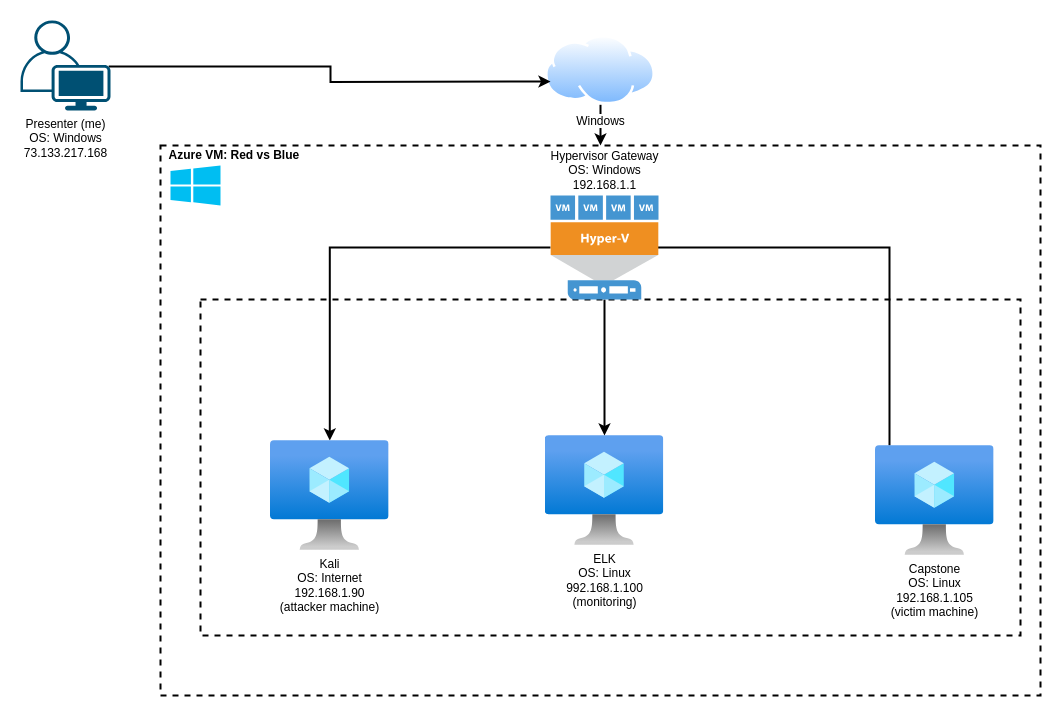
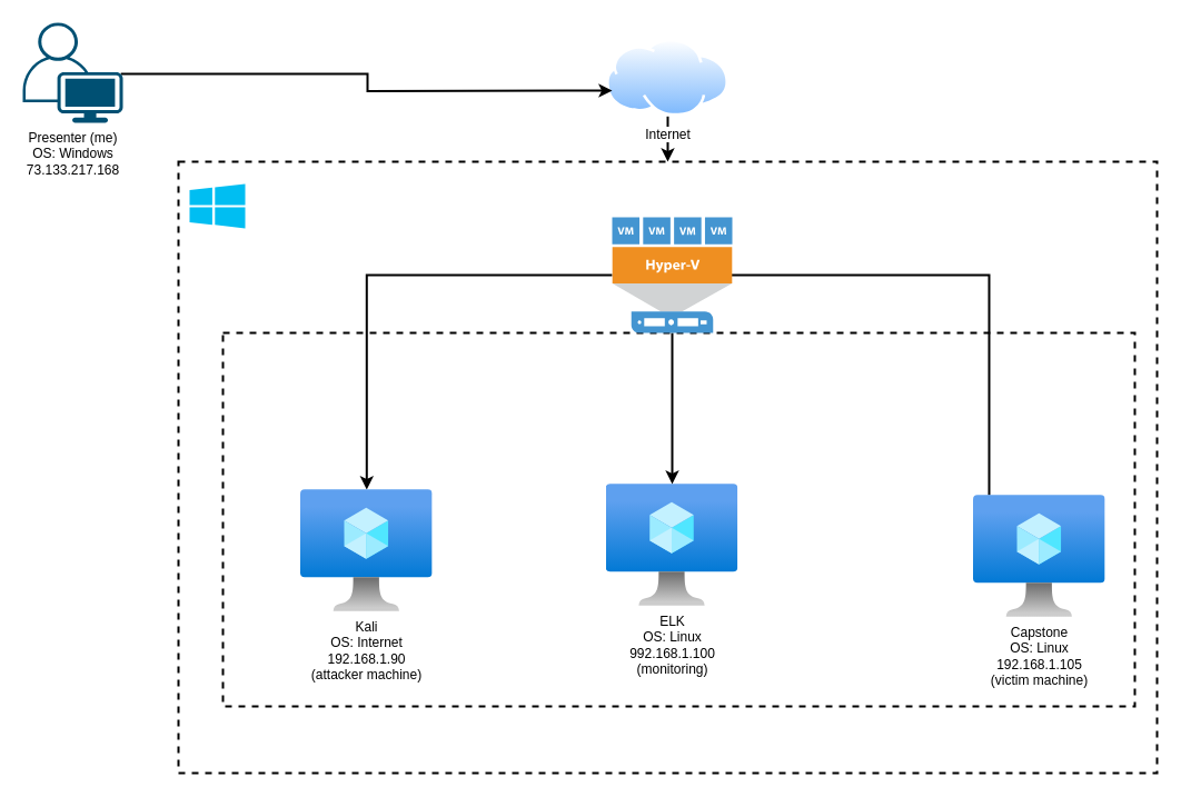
- <mxCell id="5" value="Windows&lt;br&gt;" style="aspect=fixed;perimeter=ellipsePerimeter;html=1;align=center;shadow=0;dashed=0;spacingTop=3;image;image=img/lib/active_directory/internet_cloud.svg;" parent="1" vertex="1"><mxGeometry x="545" y="35" width="110" height="69.3" as="geometry" /></mxCell>
+ <mxCell id="5" value="Internet&lt;br&gt;" style="aspect=fixed;perimeter=ellipsePerimeter;html=1;align=center;shadow=0;dashed=0;spacingTop=3;image;image=img/lib/active_directory/internet_cloud.svg;" parent="1" vertex="1"><mxGeometry x="545" y="35" width="110" height="69.3" as="geometry" /></mxCell>
- <mxCell id="6" value="&lt;b&gt;Azure VM: Red vs Blue&amp;nbsp;&lt;/b&gt;" style="text;html=1;align=center;verticalAlign=middle;resizable=0;points=[];autosize=1;strokeColor=none;" parent="1" vertex="1"><mxGeometry x="160" y="145" width="150" height="20" as="geometry" /></mxCell>
- <mxCell id="14" value="Hypervisor Gateway&lt;br&gt;OS: Windows&lt;br&gt;192.168.1.1" style="text;html=1;align=center;verticalAlign=middle;resizable=0;points=[];autosize=1;strokeColor=none;" parent="1" vertex="1"><mxGeometry x="544" y="145" width="120" height="50" as="geometry" /></mxCell>
